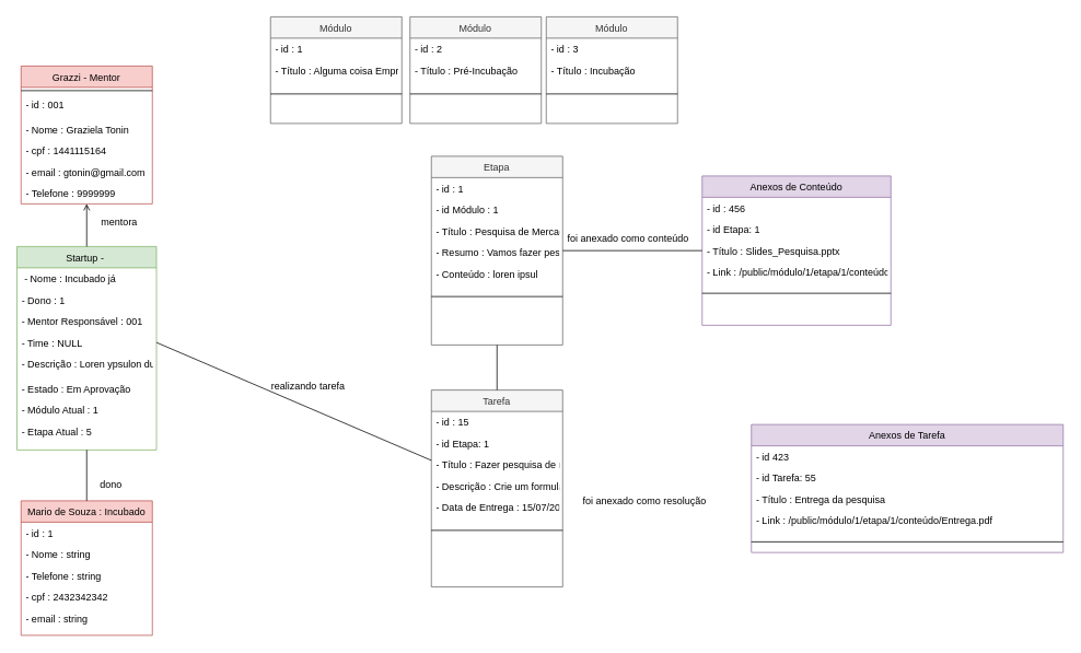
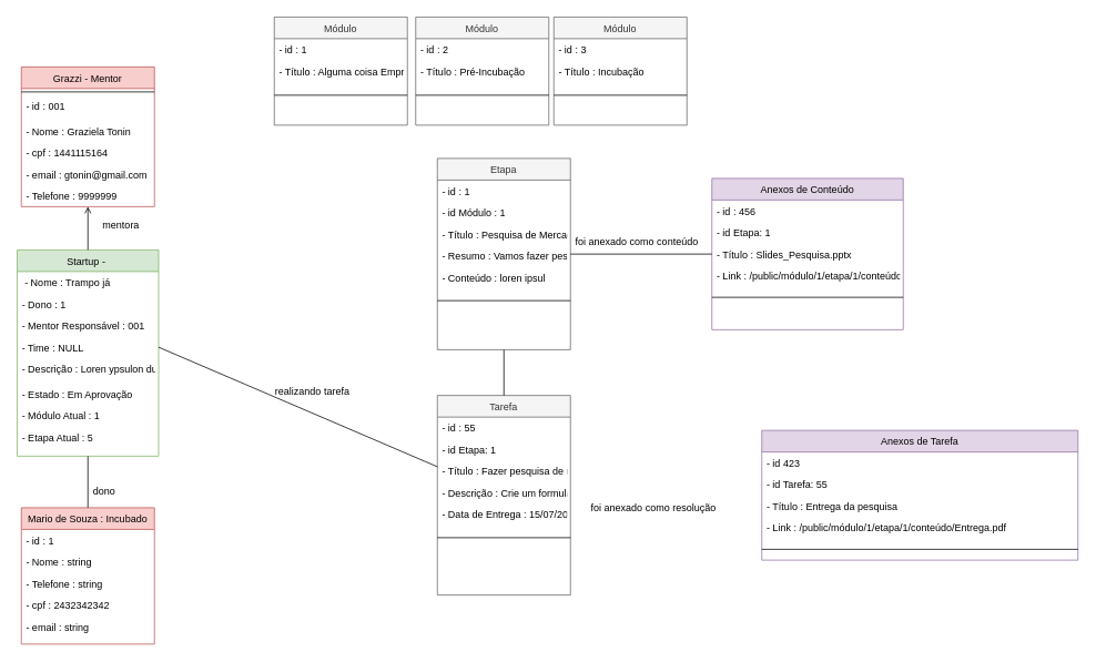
- <mxCell id="16" value=" - Nome : Incubado já" style="text;align=left;verticalAlign=top;spacingLeft=4;spacingRight=4;overflow=hidden;rotatable=0;points=[[0,0.5],[1,0.5]];portConstraint=eastwest;" vertex="1" parent="15"><mxGeometry y="26" width="170" height="26" as="geometry" /></mxCell>
+ <mxCell id="16" value=" - Nome : Trampo já" style="text;align=left;verticalAlign=top;spacingLeft=4;spacingRight=4;overflow=hidden;rotatable=0;points=[[0,0.5],[1,0.5]];portConstraint=eastwest;" vertex="1" parent="15"><mxGeometry y="26" width="170" height="26" as="geometry" /></mxCell>
- <mxCell id="29" value="- id : 15" style="text;align=left;verticalAlign=top;spacingLeft=4;spacingRight=4;overflow=hidden;rotatable=0;points=[[0,0.5],[1,0.5]];portConstraint=eastwest;rounded=0;shadow=0;html=0;" vertex="1" parent="28"><mxGeometry y="26" width="160" height="26" as="geometry" /></mxCell>
+ <mxCell id="29" value="- id : 55" style="text;align=left;verticalAlign=top;spacingLeft=4;spacingRight=4;overflow=hidden;rotatable=0;points=[[0,0.5],[1,0.5]];portConstraint=eastwest;rounded=0;shadow=0;html=0;" vertex="1" parent="28"><mxGeometry y="26" width="160" height="26" as="geometry" /></mxCell>
- <mxCell id="65" value="dono" style="text;html=1;strokeColor=none;fillColor=none;align=center;verticalAlign=middle;whiteSpace=wrap;rounded=0;" vertex="1" parent="1"><mxGeometry x="115" y="580" width="40" height="20" as="geometry" /></mxCell>
+ <mxCell id="65" value="dono" style="text;html=1;strokeColor=none;fillColor=none;align=center;verticalAlign=middle;whiteSpace=wrap;rounded=0;" vertex="1" parent="1"><mxGeometry x="105" y="580" width="40" height="20" as="geometry" /></mxCell>
